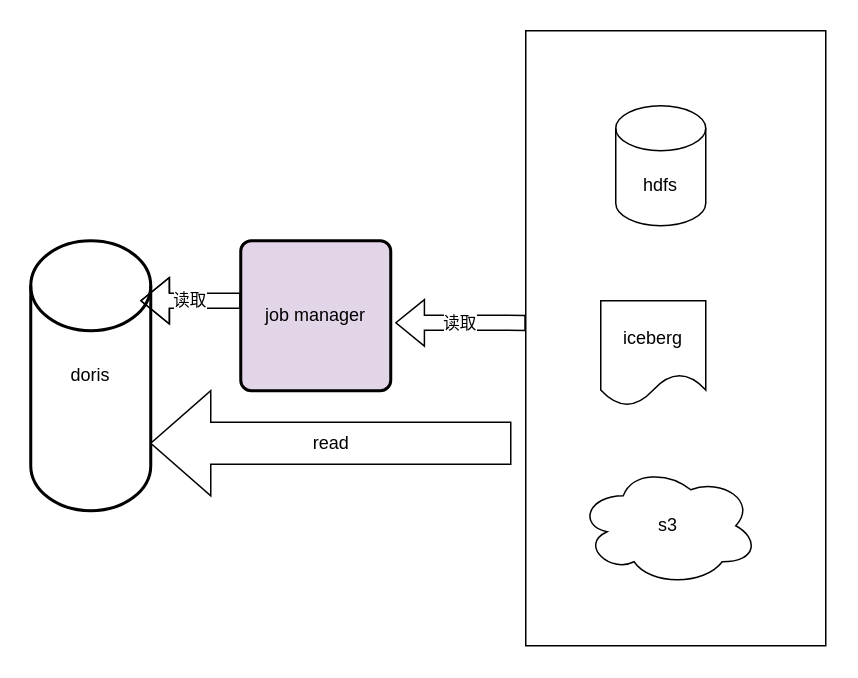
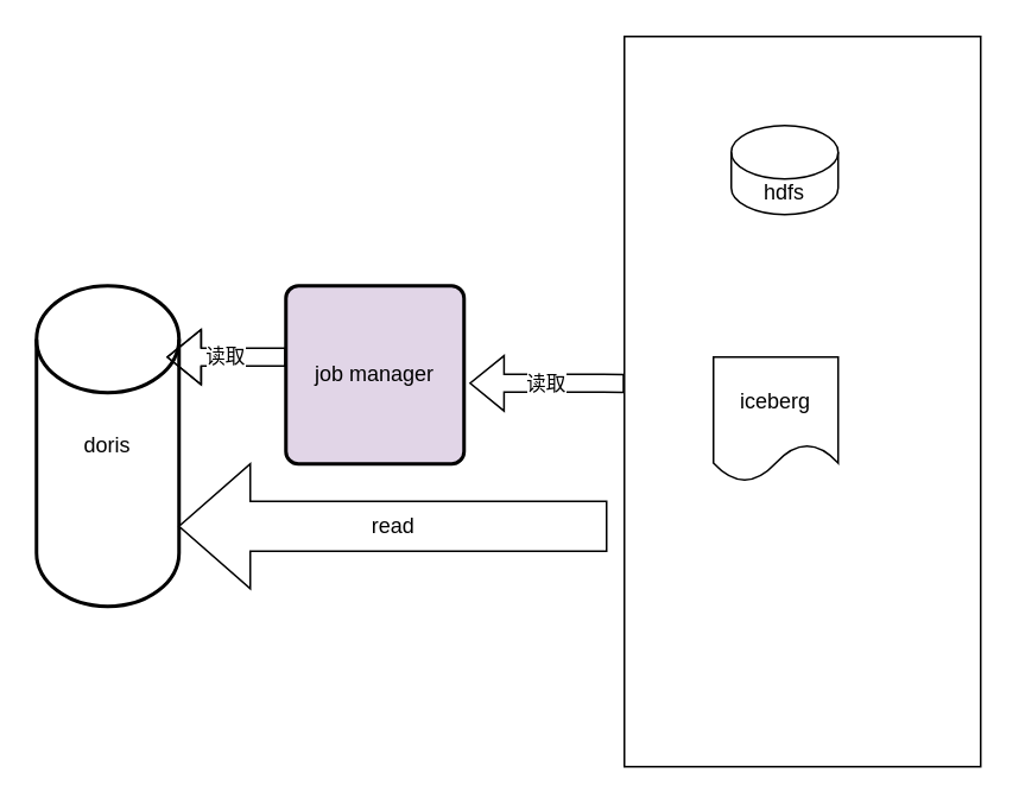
- <mxCell id="3" value="hdfs" style="shape=cylinder3;whiteSpace=wrap;html=1;boundedLbl=1;backgroundOutline=1;size=15;comic=0;" vertex="1" parent="1"><mxGeometry x="410" y="70" width="60" height="80" as="geometry" /></mxCell>
+ <mxCell id="3" value="hdfs" style="shape=cylinder3;whiteSpace=wrap;html=1;boundedLbl=1;backgroundOutline=1;size=15;comic=0;" vertex="1" parent="1"><mxGeometry x="410" y="70" width="60" height="50" as="geometry" /></mxCell>
- <mxCell id="5" value="s3" style="ellipse;shape=cloud;whiteSpace=wrap;html=1;comic=0;" vertex="1" parent="1"><mxGeometry x="385" y="310" width="120" height="80" as="geometry" /></mxCell>
